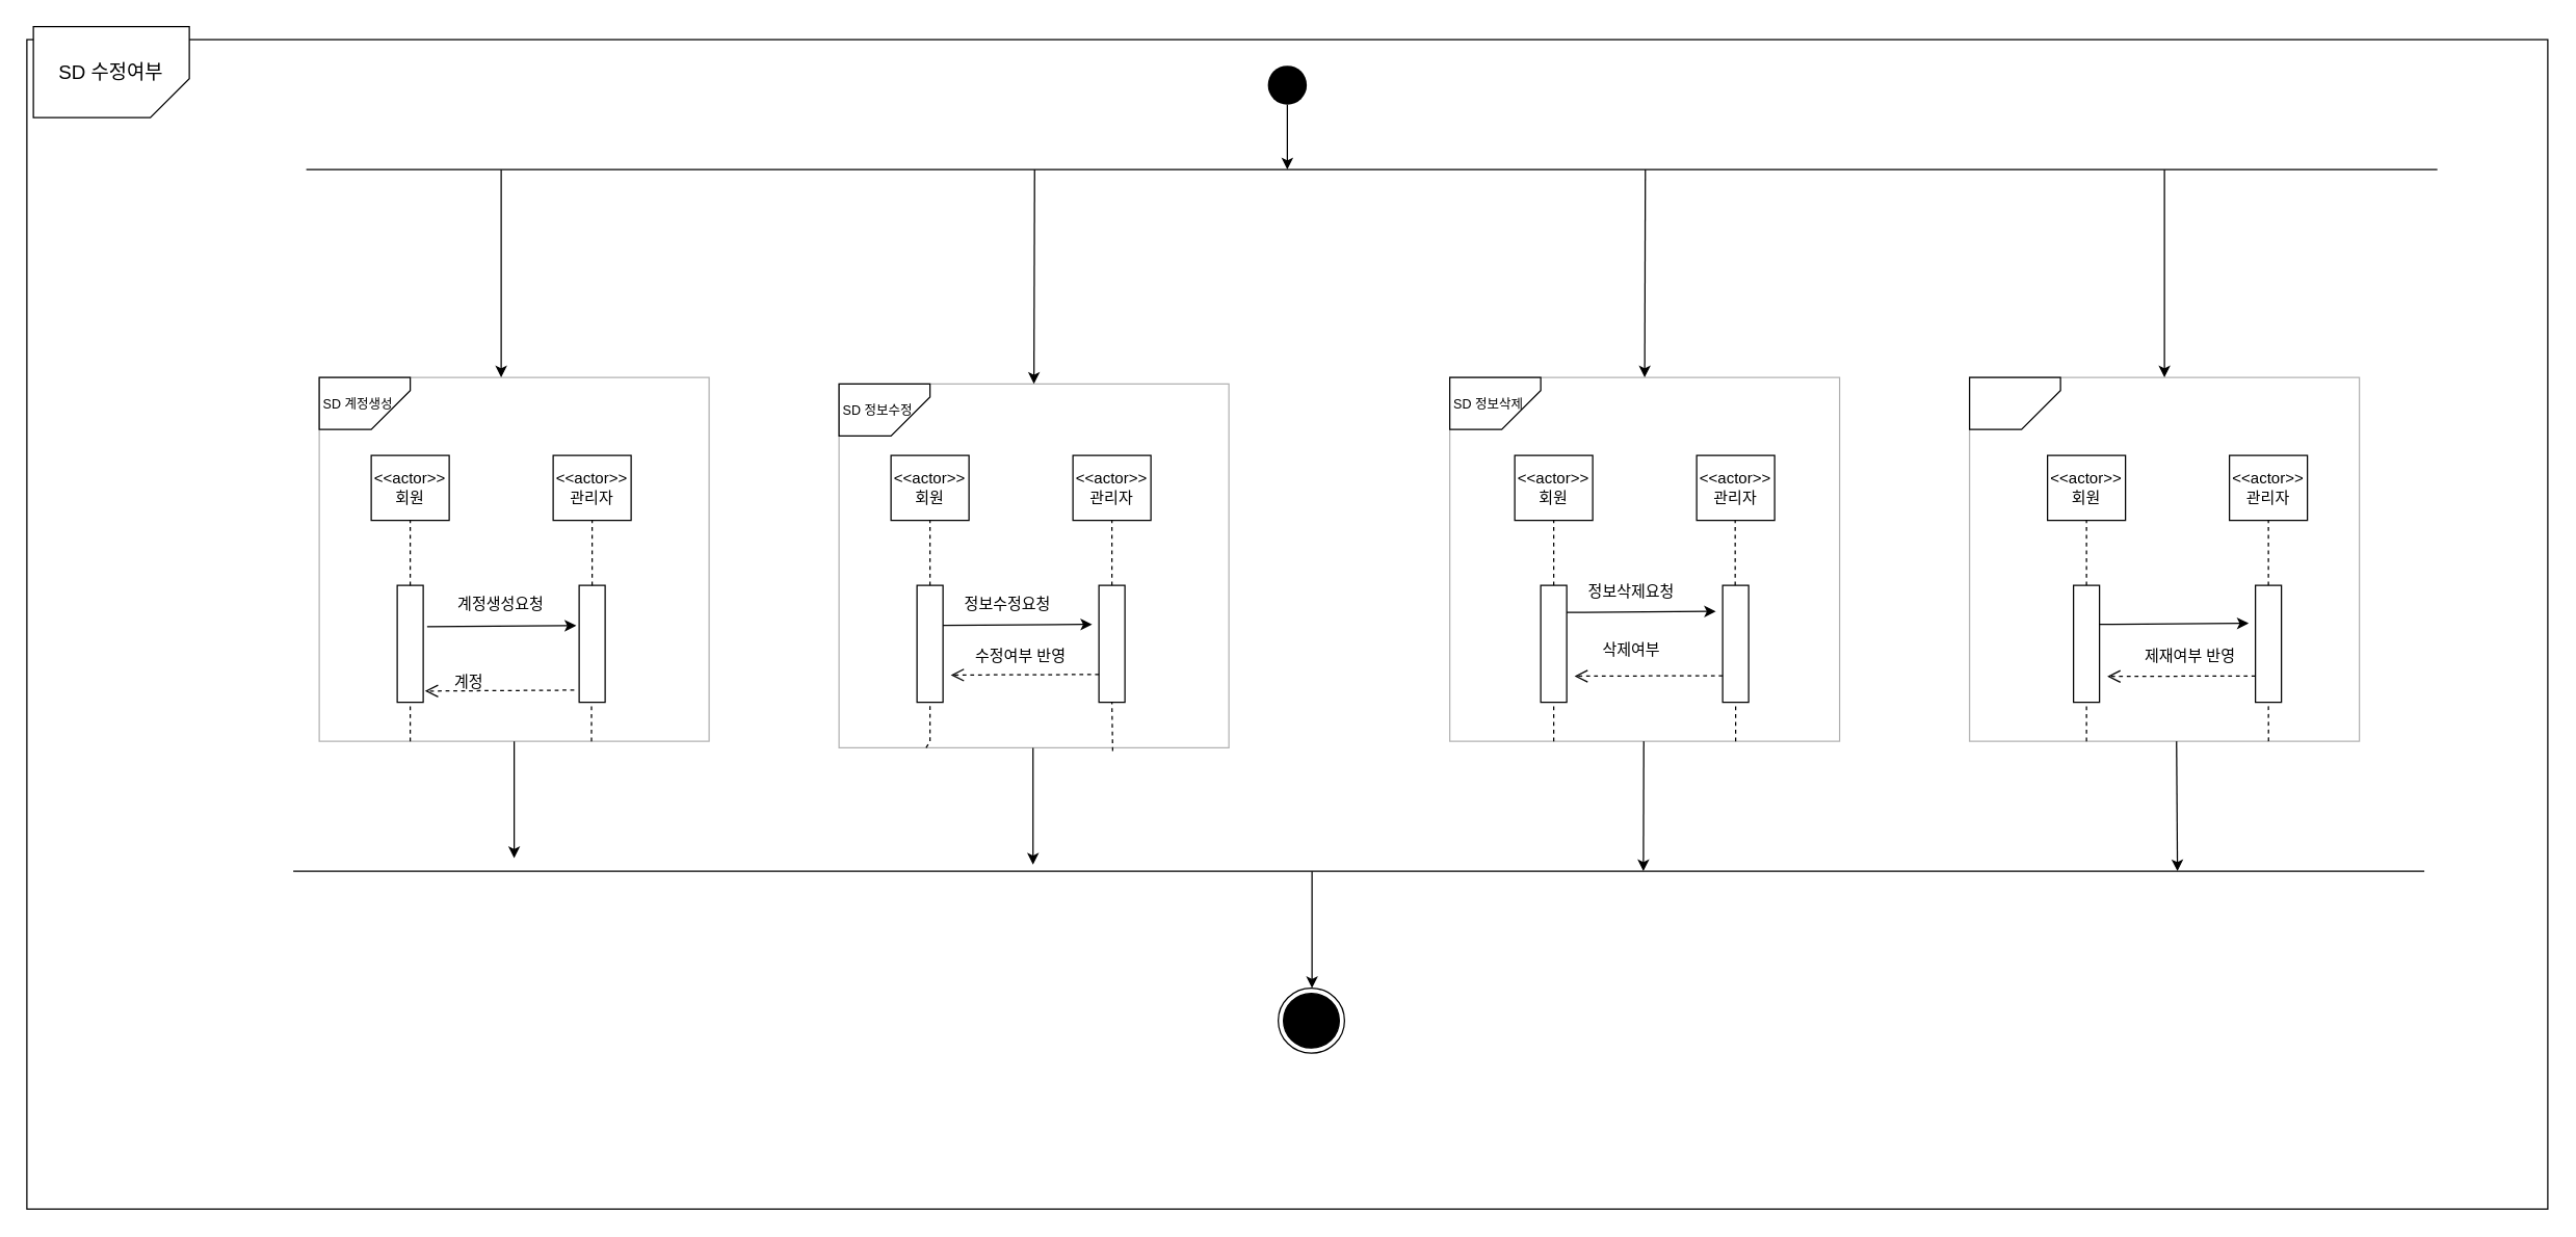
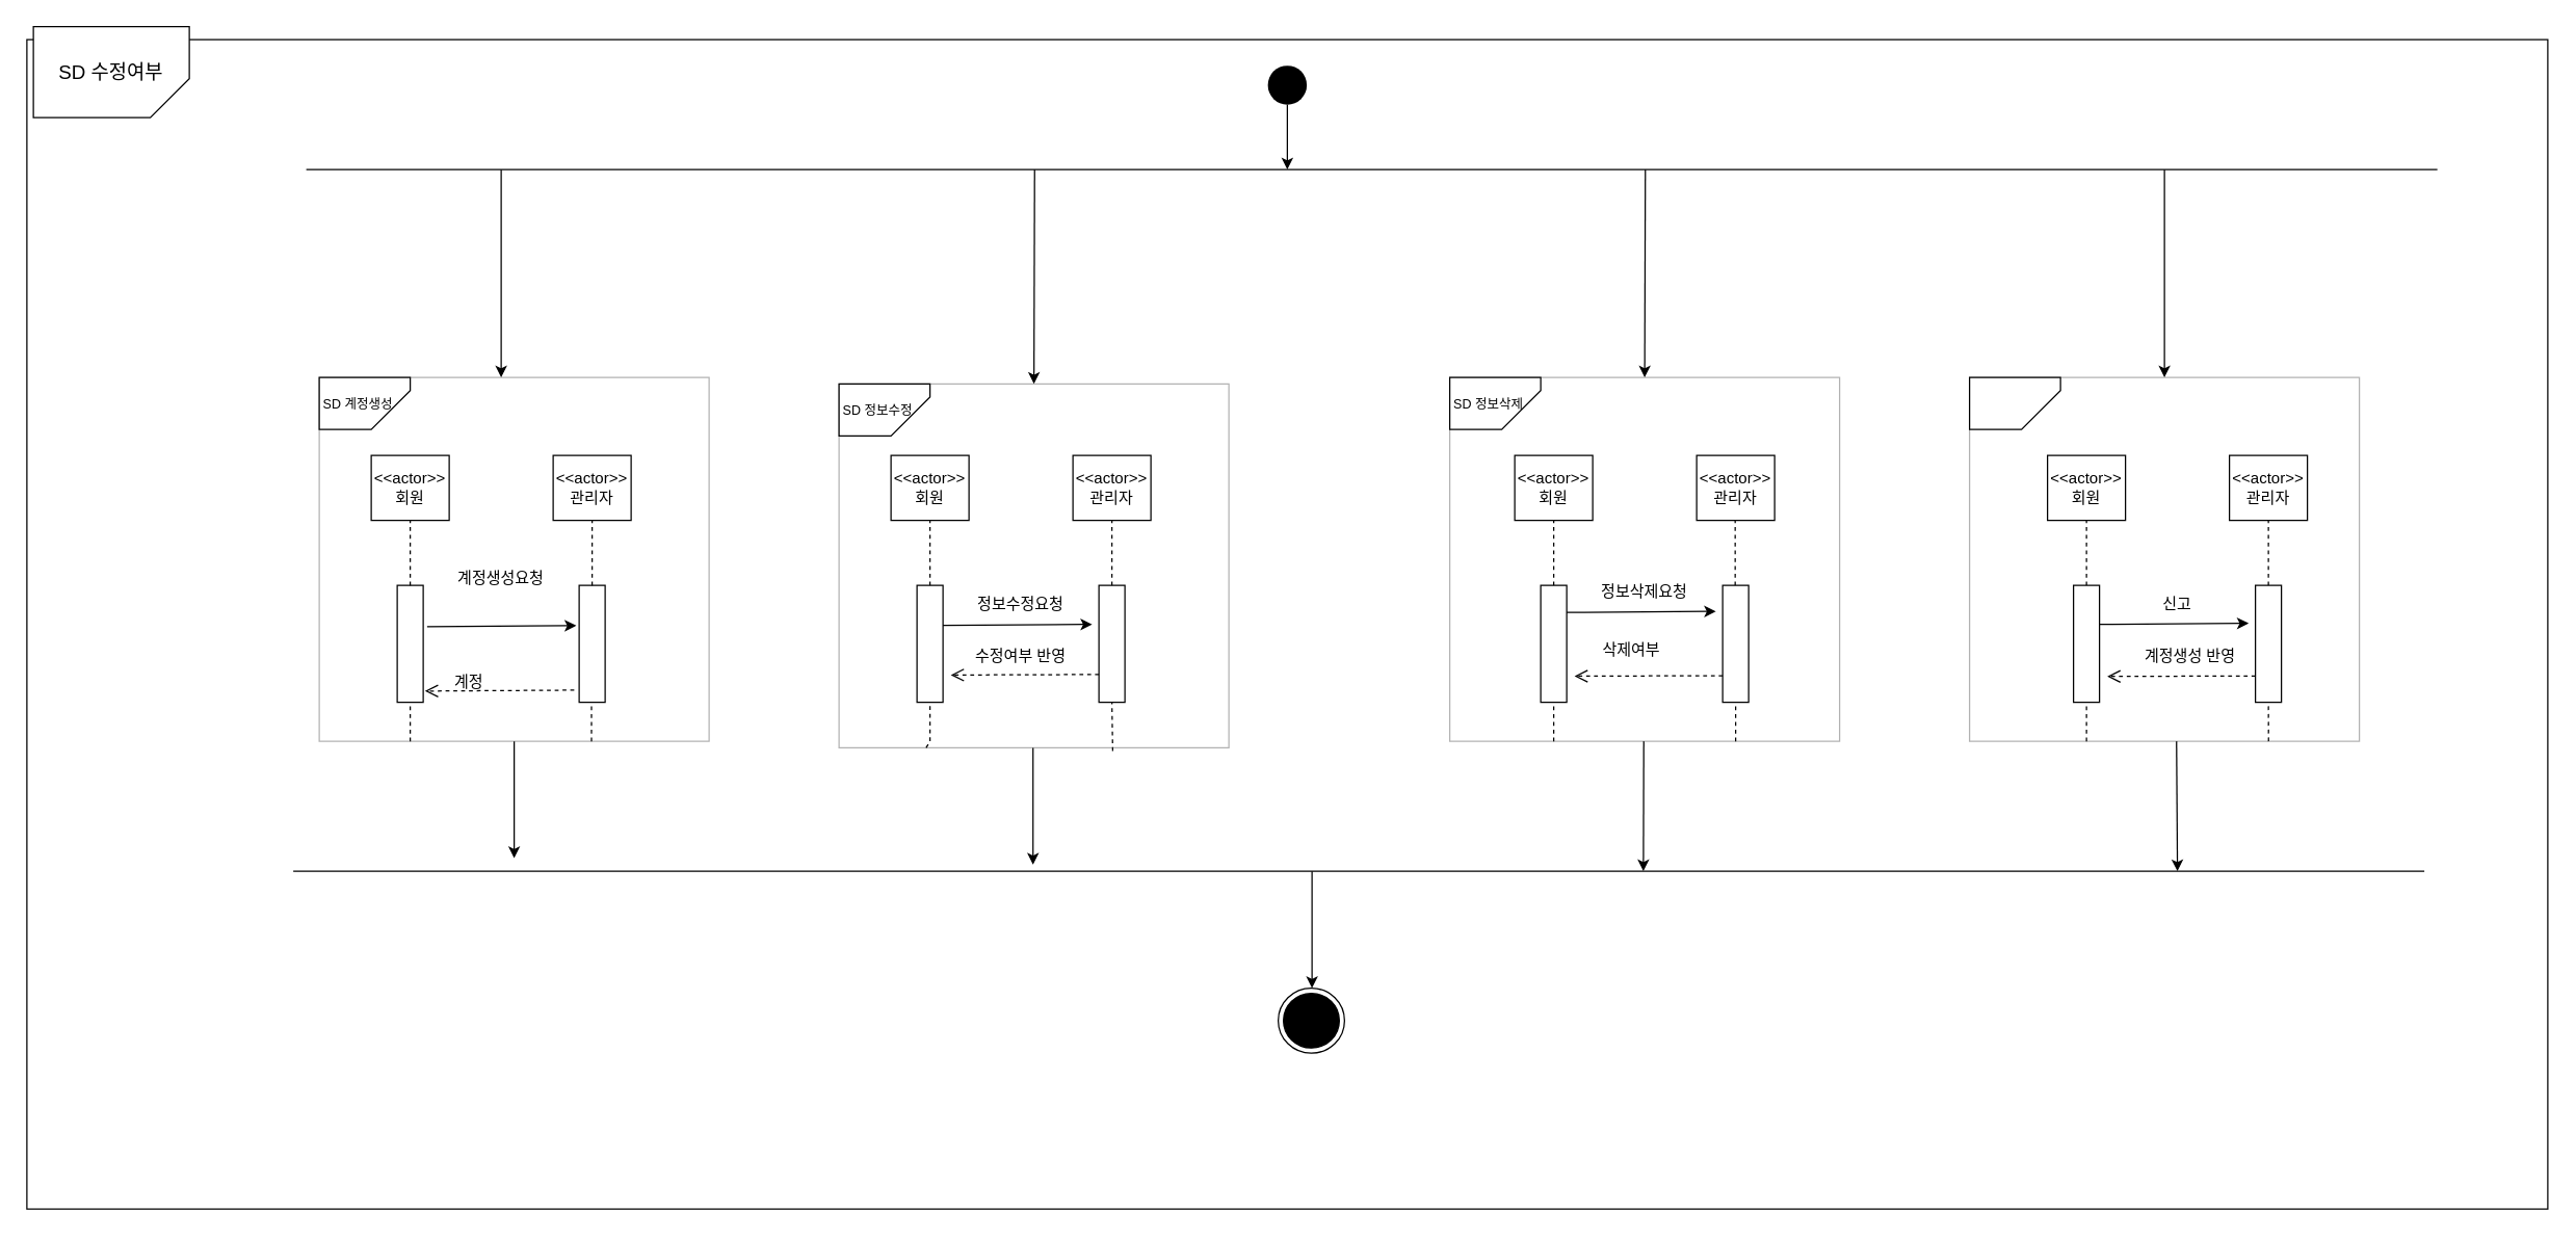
- <mxCell id="50" value="정보삭제요청" style="text;html=1;strokeColor=none;fillColor=none;align=center;verticalAlign=middle;whiteSpace=wrap;rounded=0;" parent="1" vertex="1"><mxGeometry x="1215" y="440" width="80" height="30" as="geometry" /></mxCell>
+ <mxCell id="50" value="정보삭제요청" style="text;html=1;strokeColor=none;fillColor=none;align=center;verticalAlign=middle;whiteSpace=wrap;rounded=0;" parent="1" vertex="1"><mxGeometry x="1225" y="440" width="80" height="30" as="geometry" /></mxCell>
- <mxCell id="13" value="계정생성요청" style="text;html=1;strokeColor=none;fillColor=none;align=center;verticalAlign=middle;whiteSpace=wrap;rounded=0;" parent="1" vertex="1"><mxGeometry x="345" y="450" width="80" height="30" as="geometry" /></mxCell>
+ <mxCell id="13" value="계정생성요청" style="text;html=1;strokeColor=none;fillColor=none;align=center;verticalAlign=middle;whiteSpace=wrap;rounded=0;" parent="1" vertex="1"><mxGeometry x="345" y="430" width="80" height="30" as="geometry" /></mxCell>
- <mxCell id="34" value="정보수정요청" style="text;html=1;strokeColor=none;fillColor=none;align=center;verticalAlign=middle;whiteSpace=wrap;rounded=0;" parent="1" vertex="1"><mxGeometry x="735" y="450" width="80" height="30" as="geometry" /></mxCell>
+ <mxCell id="34" value="정보수정요청" style="text;html=1;strokeColor=none;fillColor=none;align=center;verticalAlign=middle;whiteSpace=wrap;rounded=0;" parent="1" vertex="1"><mxGeometry x="745" y="450" width="80" height="30" as="geometry" /></mxCell>
+ <mxCell id="65" value="신고" style="text;html=1;strokeColor=none;fillColor=none;align=center;verticalAlign=middle;whiteSpace=wrap;rounded=0;" parent="1" vertex="1"><mxGeometry x="1635" y="450" width="80" height="30" as="geometry" /></mxCell>
- <mxCell id="66" value="제재여부 반영" style="text;html=1;strokeColor=none;fillColor=none;align=center;verticalAlign=middle;whiteSpace=wrap;rounded=0;" parent="1" vertex="1"><mxGeometry x="1645" y="490" width="80" height="30" as="geometry" /></mxCell>
+ <mxCell id="66" value="계정생성 반영" style="text;html=1;strokeColor=none;fillColor=none;align=center;verticalAlign=middle;whiteSpace=wrap;rounded=0;" parent="1" vertex="1"><mxGeometry x="1645" y="490" width="80" height="30" as="geometry" /></mxCell>
